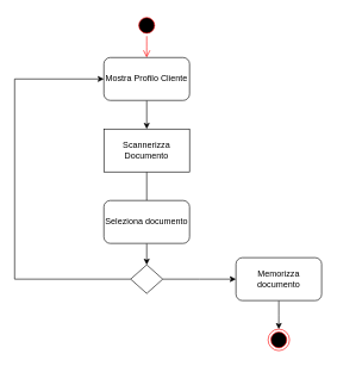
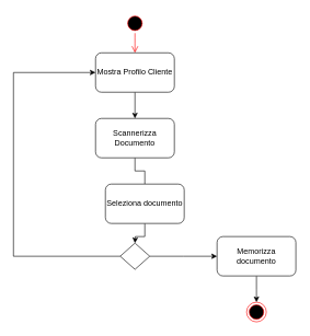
- <mxCell id="7" value="Scannerizza Documento" style="whiteSpace=wrap;html=1;rounded=0;" vertex="1" parent="1"><mxGeometry x="145" y="180" width="120" height="60" as="geometry" /></mxCell>
+ <mxCell id="7" value="Scannerizza Documento" style="rounded=1;whiteSpace=wrap;html=1;" vertex="1" parent="1"><mxGeometry x="145" y="180" width="120" height="60" as="geometry" /></mxCell>
- <mxCell id="9" value="Seleziona documento" style="rounded=1;whiteSpace=wrap;html=1;" vertex="1" parent="1"><mxGeometry x="145" y="280" width="120" height="60" as="geometry" /></mxCell>
+ <mxCell id="9" value="Seleziona documento" style="rounded=1;whiteSpace=wrap;html=1;" vertex="1" parent="1"><mxGeometry x="160" y="280" width="120" height="60" as="geometry" /></mxCell>
